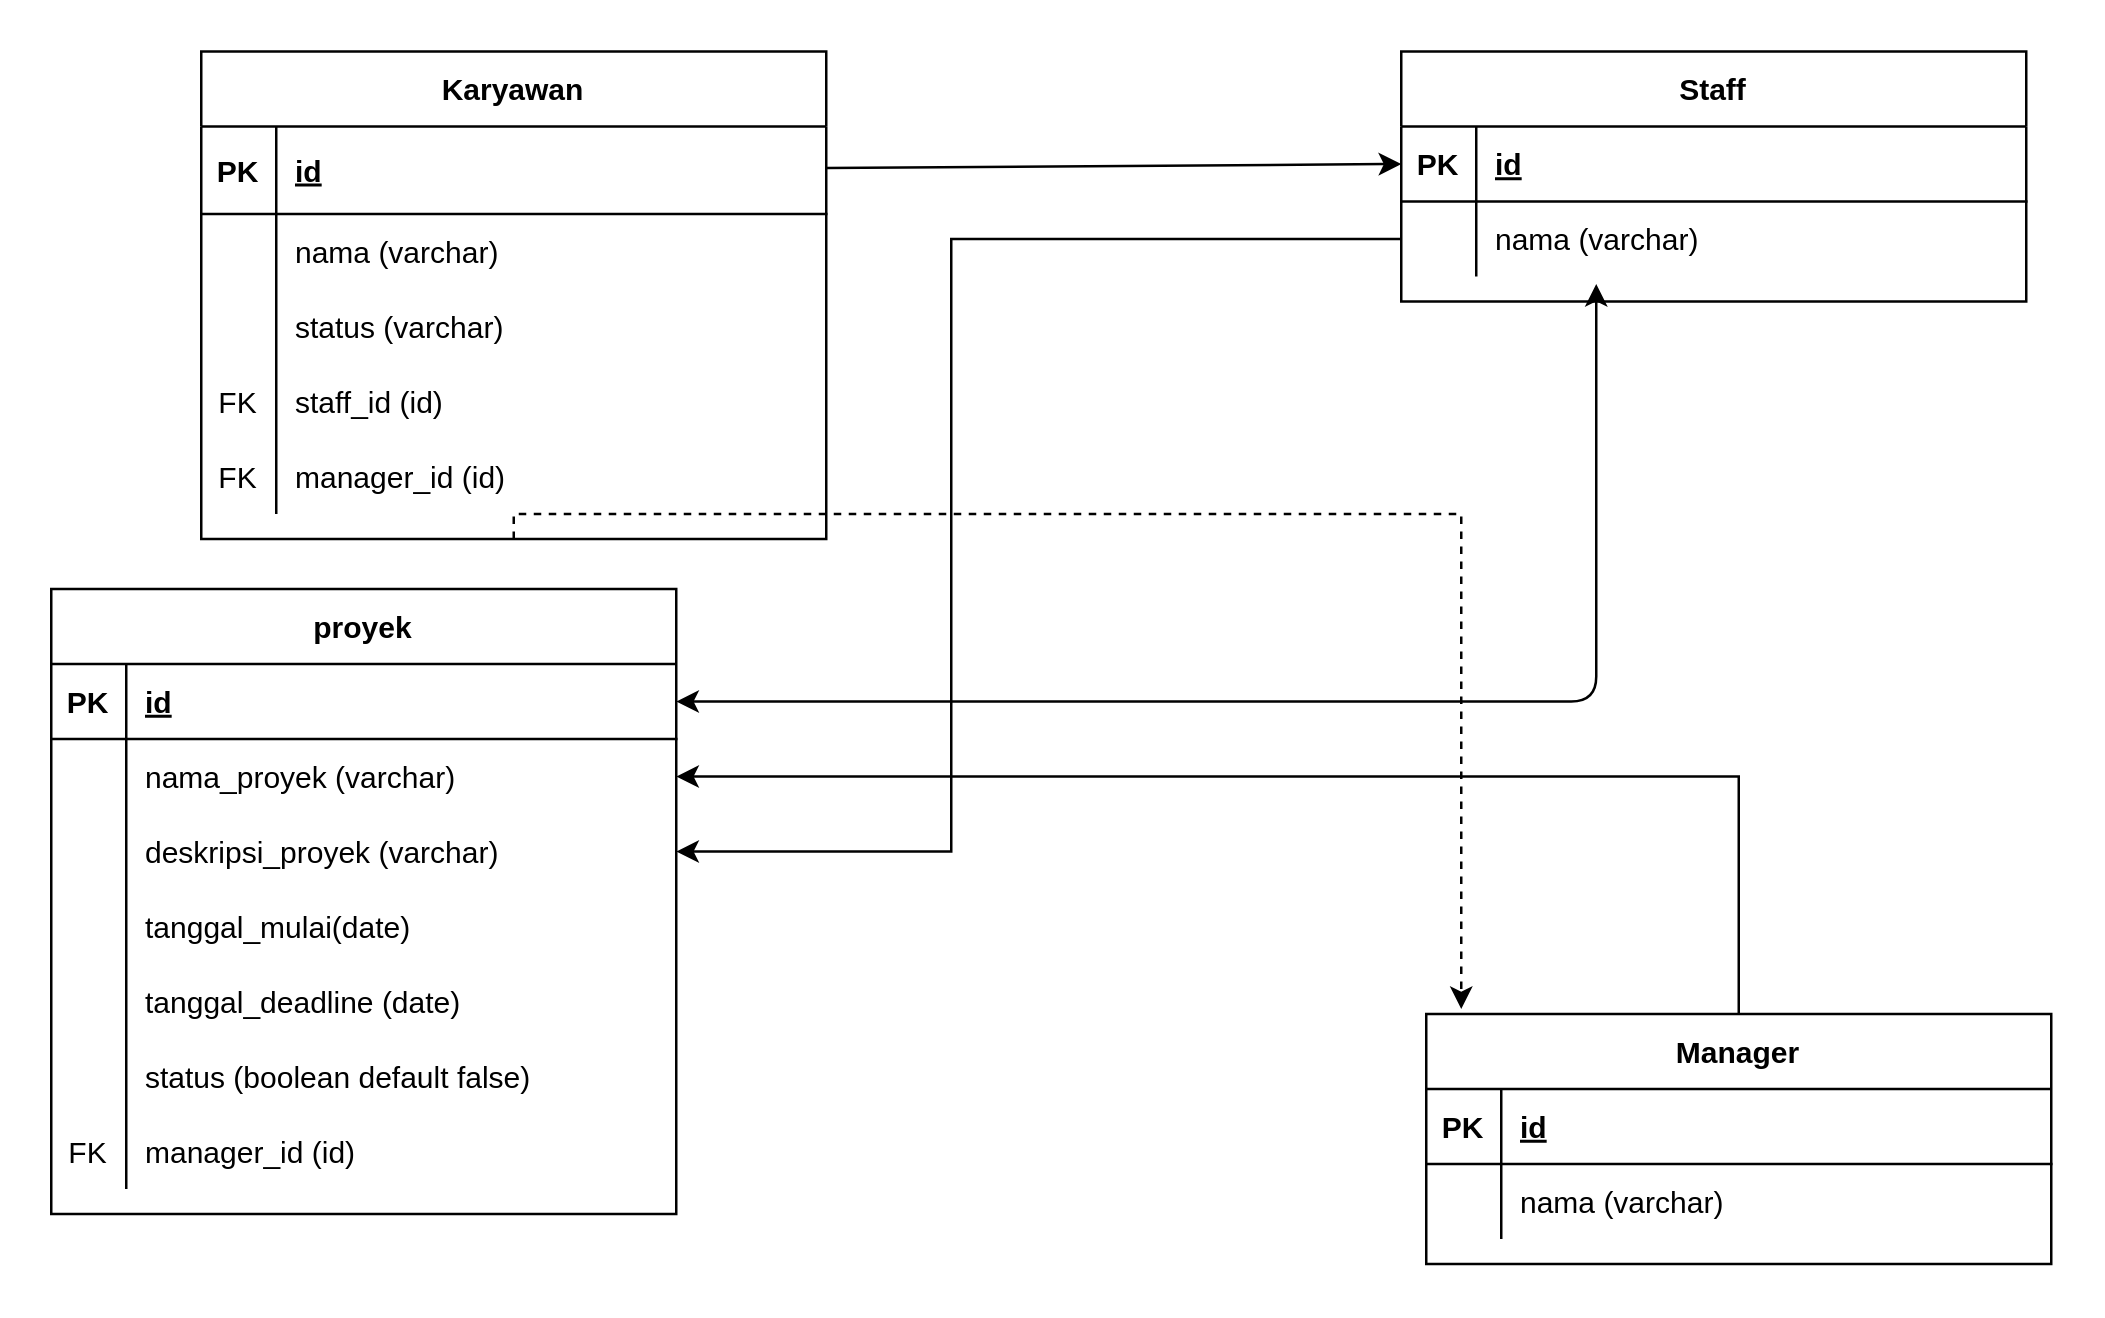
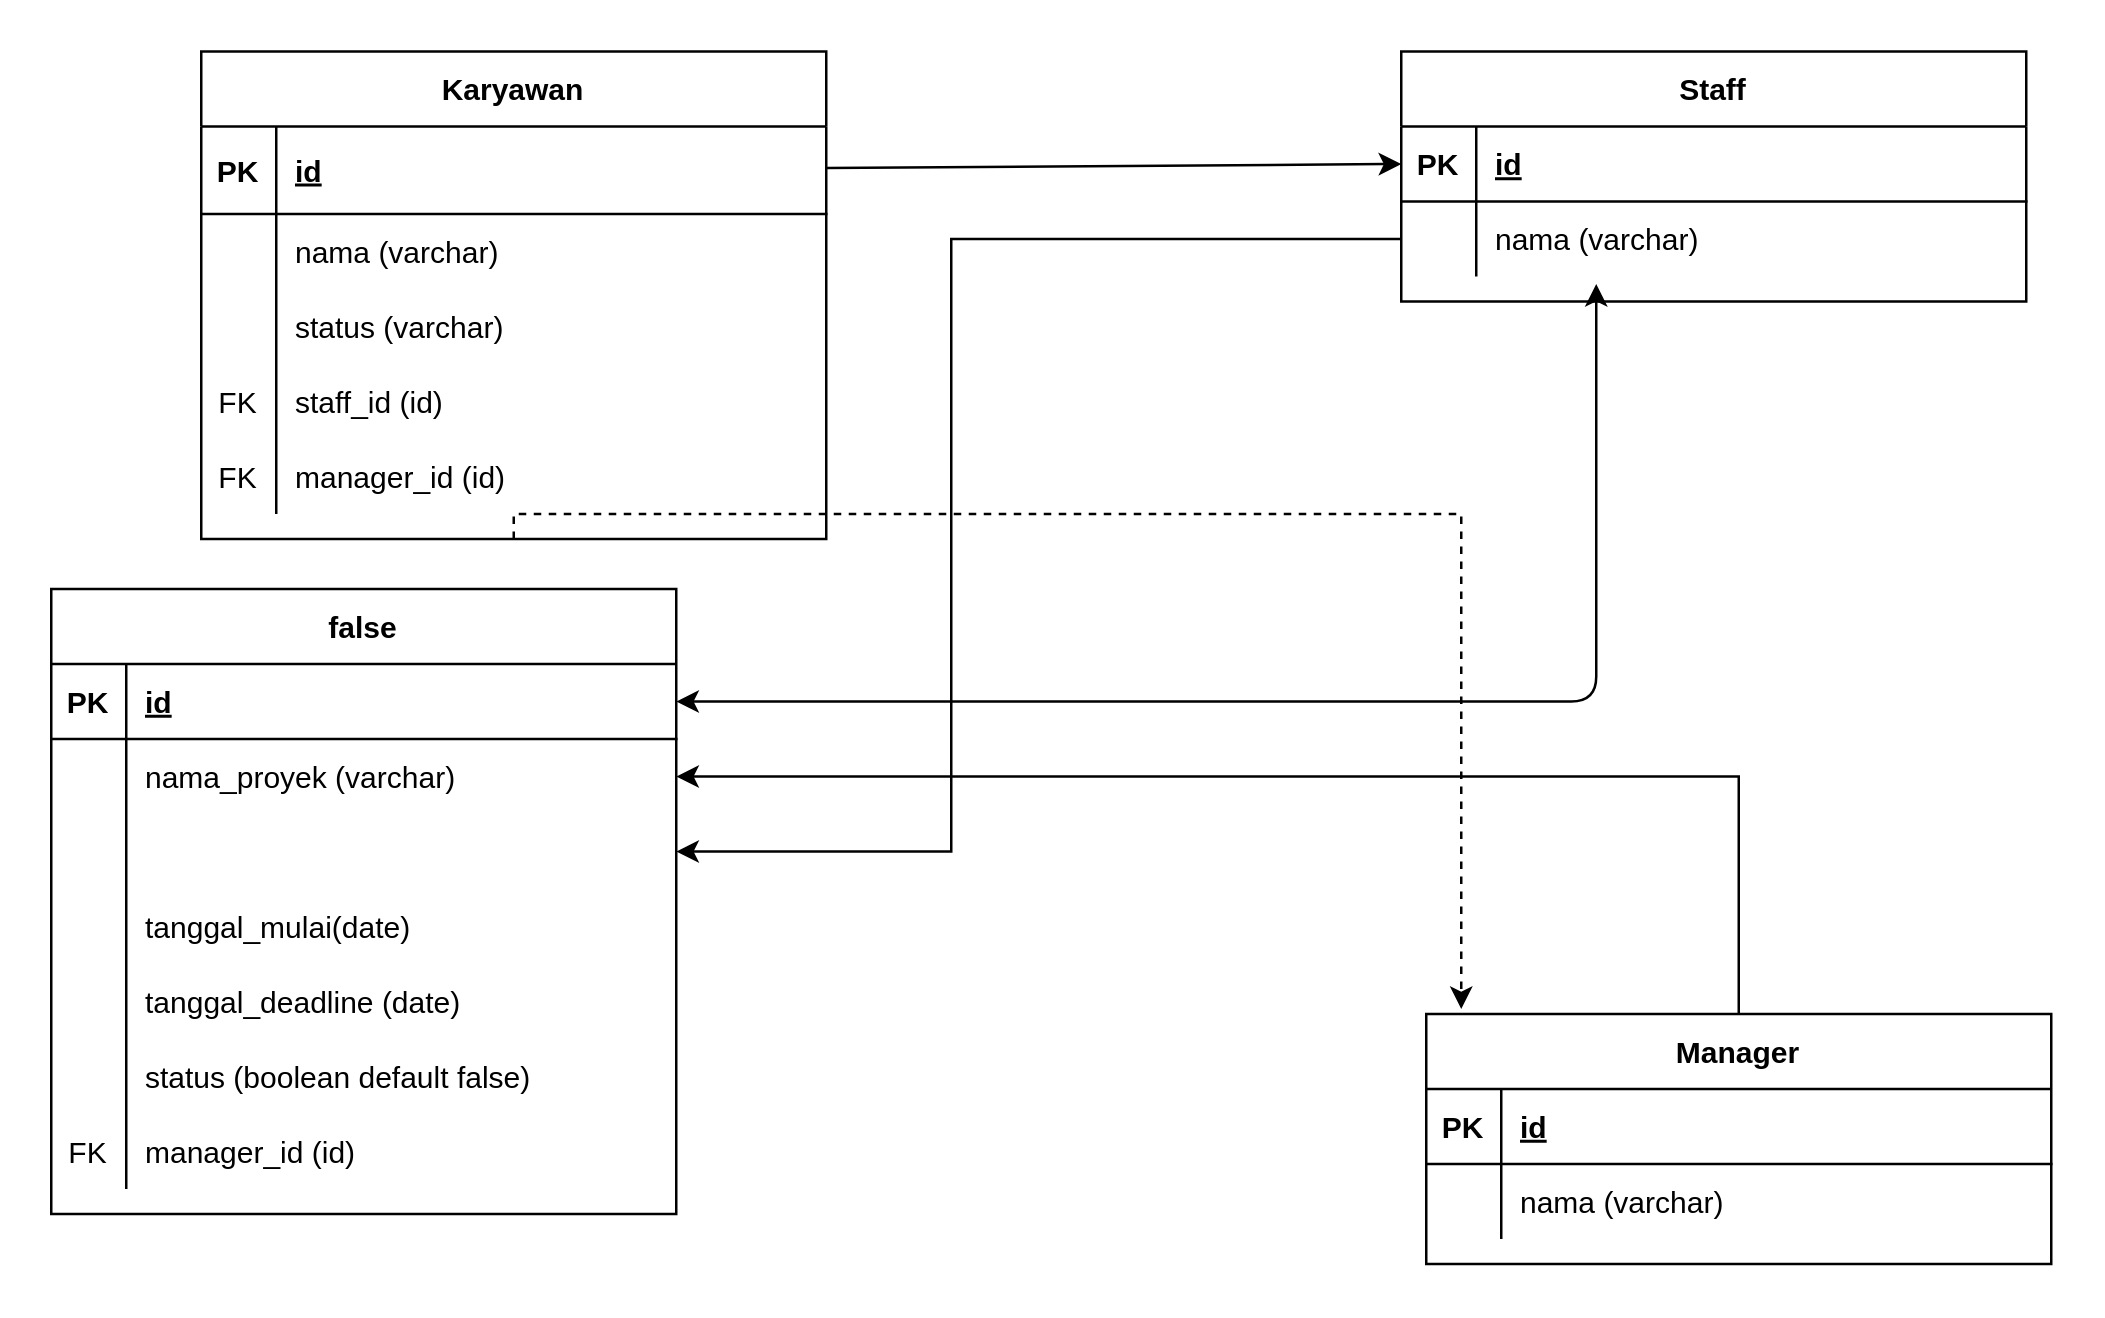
- <mxCell id="2" value="proyek" style="shape=table;startSize=30;container=1;collapsible=1;childLayout=tableLayout;fixedRows=1;rowLines=0;fontStyle=1;align=center;resizeLast=1;" parent="1" vertex="1"><mxGeometry x="20" y="235" width="250" height="250" as="geometry" /></mxCell>
+ <mxCell id="2" value="false" style="shape=table;startSize=30;container=1;collapsible=1;childLayout=tableLayout;fixedRows=1;rowLines=0;fontStyle=1;align=center;resizeLast=1;" parent="1" vertex="1"><mxGeometry x="20" y="235" width="250" height="250" as="geometry" /></mxCell>
- <mxCell id="11" value="deskripsi_proyek (varchar)" style="shape=partialRectangle;overflow=hidden;connectable=0;fillColor=none;top=0;left=0;bottom=0;right=0;align=left;spacingLeft=6;" parent="9" vertex="1"><mxGeometry x="30" width="220" height="30" as="geometry" /></mxCell>
